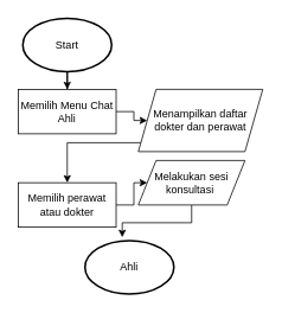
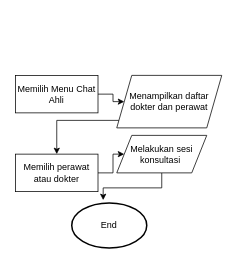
- <mxCell id="3" value="Start" style="strokeWidth=2;html=1;shape=mxgraph.flowchart.start_1;whiteSpace=wrap;" vertex="1" parent="1"><mxGeometry x="25" y="20" width="100" height="60" as="geometry" /></mxCell>
- <mxCell id="2" value="" style="edgeStyle=orthogonalEdgeStyle;rounded=0;orthogonalLoop=1;jettySize=auto;html=1;" edge="1" parent="1" source="3" target="7"><mxGeometry relative="1" as="geometry" /></mxCell>
- <mxCell id="12" value="Ahli" style="strokeWidth=2;html=1;shape=mxgraph.flowchart.start_1;whiteSpace=wrap;" vertex="1" parent="1"><mxGeometry x="95" y="270" width="100" height="60" as="geometry" /></mxCell>
+ <mxCell id="12" value="End" style="strokeWidth=2;html=1;shape=mxgraph.flowchart.start_1;whiteSpace=wrap;" vertex="1" parent="1"><mxGeometry x="95" y="270" width="100" height="60" as="geometry" /></mxCell>
